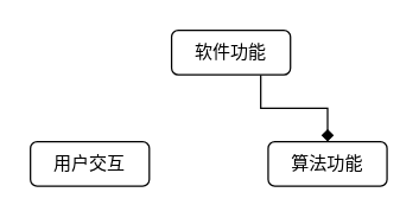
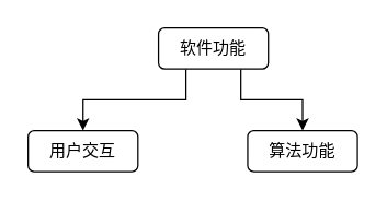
+ <mxCell id="2" style="edgeStyle=orthogonalEdgeStyle;rounded=0;orthogonalLoop=1;jettySize=auto;html=1;exitX=0.25;exitY=1;exitDx=0;exitDy=0;entryX=0.5;entryY=0;entryDx=0;entryDy=0;" edge="1" parent="1" source="4" target="5"><mxGeometry relative="1" as="geometry" /></mxCell>
- <mxCell id="3" style="edgeStyle=orthogonalEdgeStyle;rounded=0;orthogonalLoop=1;jettySize=auto;html=1;exitX=0.75;exitY=1;exitDx=0;exitDy=0;entryX=0.5;entryY=0;entryDx=0;entryDy=0;endArrow=diamond;" edge="1" parent="1" source="4" target="6"><mxGeometry relative="1" as="geometry" /></mxCell>
+ <mxCell id="3" style="edgeStyle=orthogonalEdgeStyle;rounded=0;orthogonalLoop=1;jettySize=auto;html=1;exitX=0.75;exitY=1;exitDx=0;exitDy=0;entryX=0.5;entryY=0;entryDx=0;entryDy=0;" edge="1" parent="1" source="4" target="6"><mxGeometry relative="1" as="geometry" /></mxCell>
